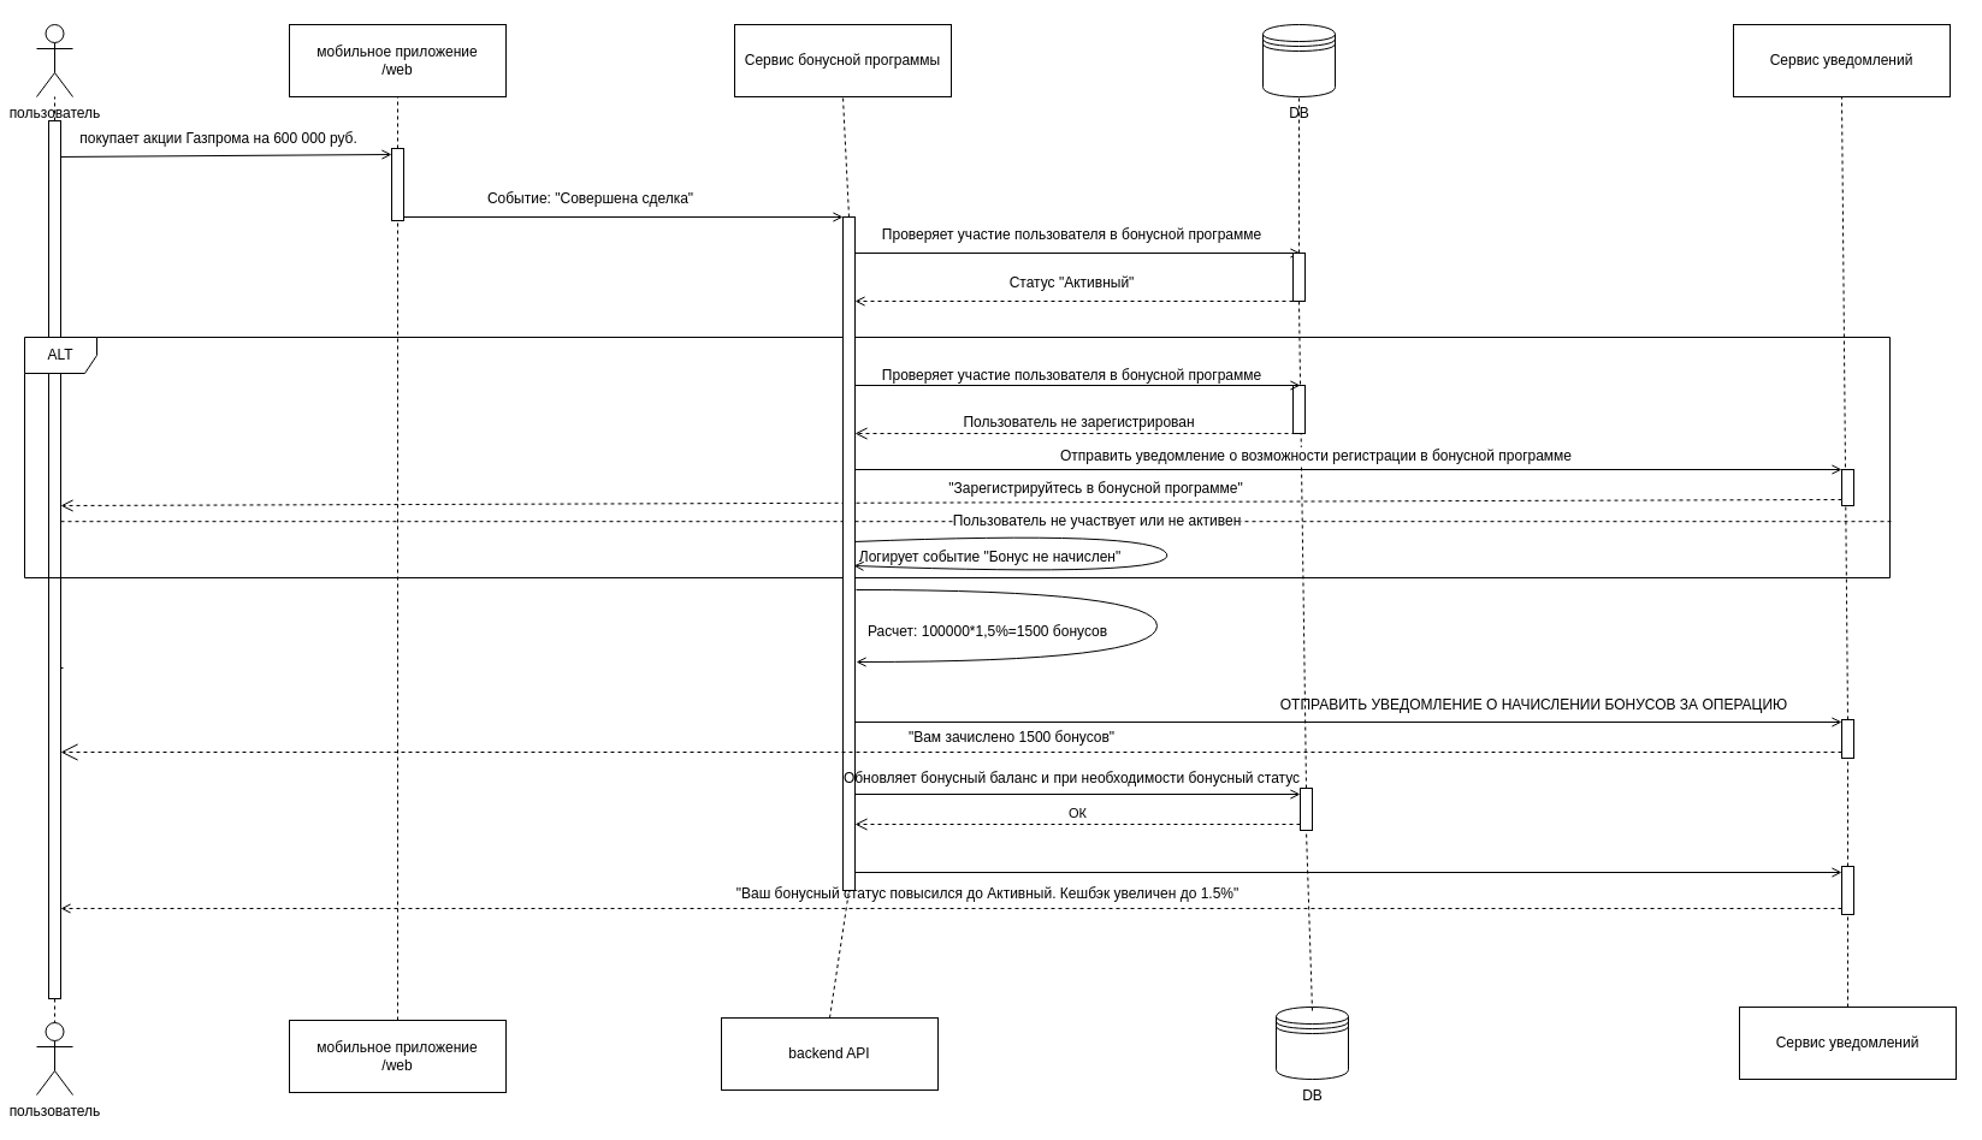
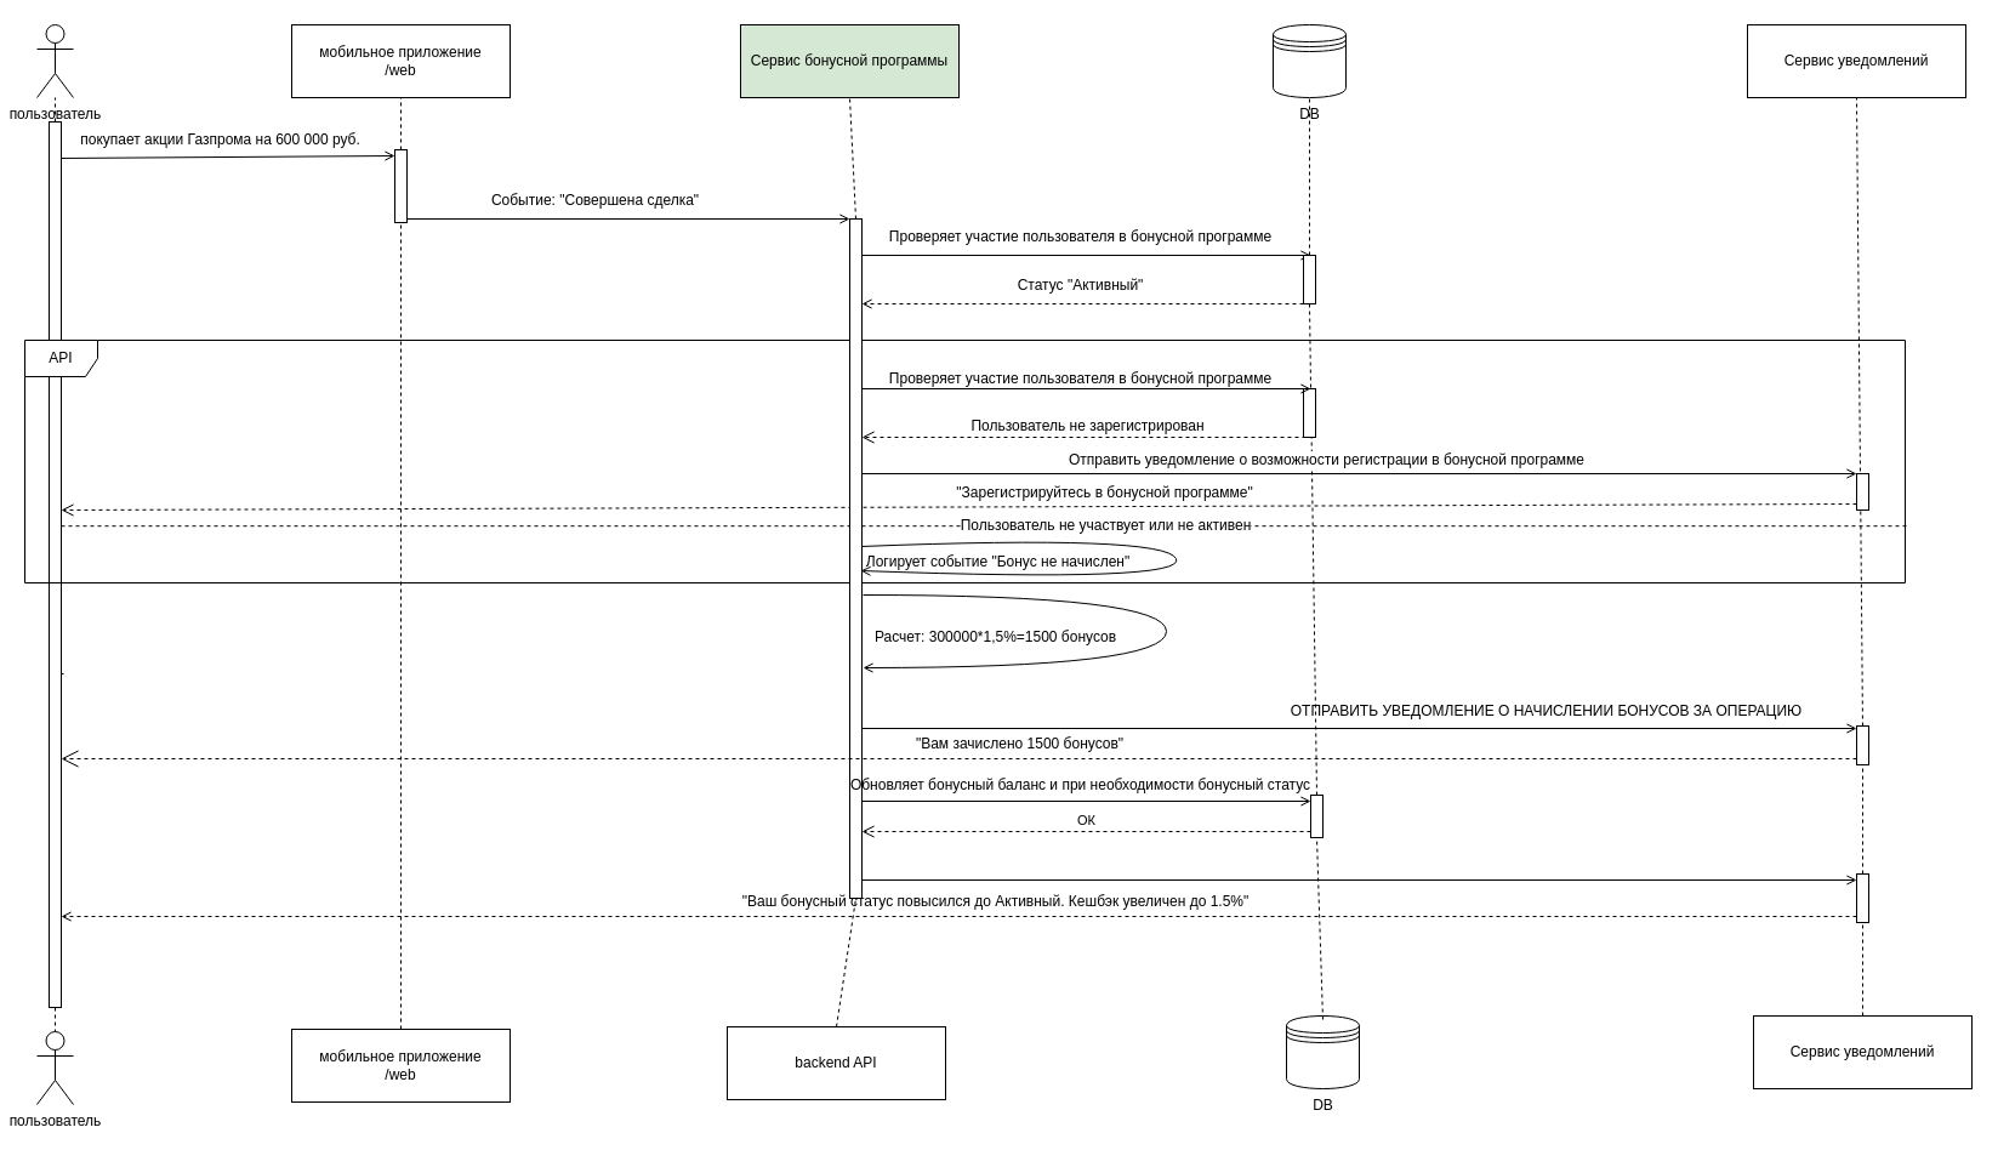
- <mxCell id="6" value="Сервис бонусной программы" style="rounded=0;whiteSpace=wrap;html=1;" parent="1" vertex="1"><mxGeometry x="610" y="20" width="180" height="60" as="geometry" /></mxCell>
+ <mxCell id="6" value="Сервис бонусной программы" style="rounded=0;whiteSpace=wrap;html=1;fillColor=#d5e8d4;" parent="1" vertex="1"><mxGeometry x="610" y="20" width="180" height="60" as="geometry" /></mxCell>
- <mxCell id="36" value="ALT" style="shape=umlFrame;whiteSpace=wrap;html=1;pointerEvents=0;" vertex="1" parent="1"><mxGeometry x="20" y="280" width="1550" height="200" as="geometry" /></mxCell>
+ <mxCell id="36" value="API" style="shape=umlFrame;whiteSpace=wrap;html=1;pointerEvents=0;" vertex="1" parent="1"><mxGeometry x="20" y="280" width="1550" height="200" as="geometry" /></mxCell>
- <mxCell id="15" value="Расчет: 100000*1,5%=1500 бонусов" style="text;html=1;align=center;verticalAlign=middle;resizable=0;points=[];autosize=1;strokeColor=none;fillColor=none;" parent="1" vertex="1"><mxGeometry x="710" y="510" width="220" height="30" as="geometry" /></mxCell>
+ <mxCell id="15" value="Расчет: 300000*1,5%=1500 бонусов" style="text;html=1;align=center;verticalAlign=middle;resizable=0;points=[];autosize=1;strokeColor=none;fillColor=none;" parent="1" vertex="1"><mxGeometry x="710" y="510" width="220" height="30" as="geometry" /></mxCell>
